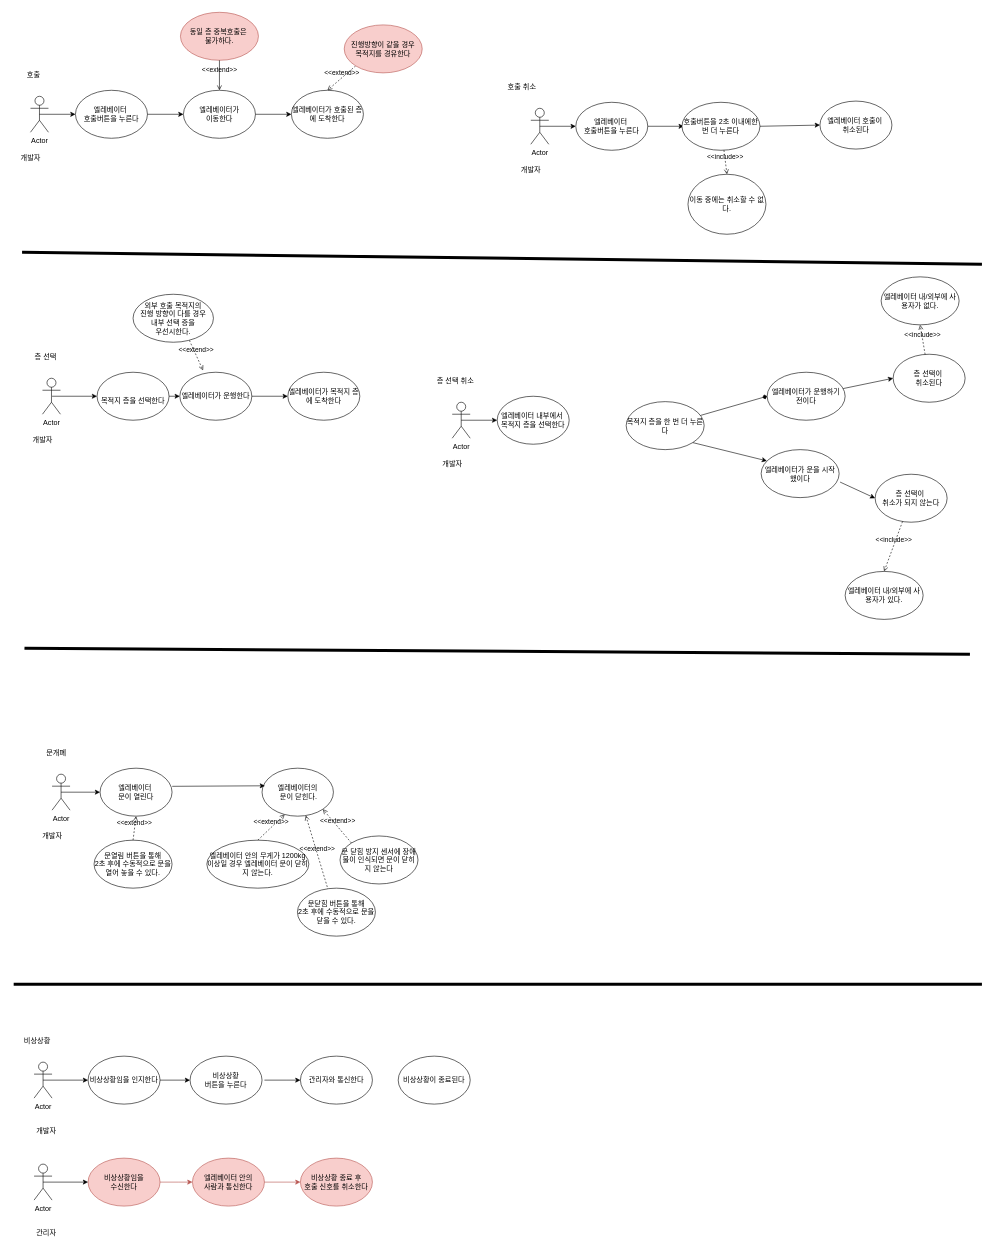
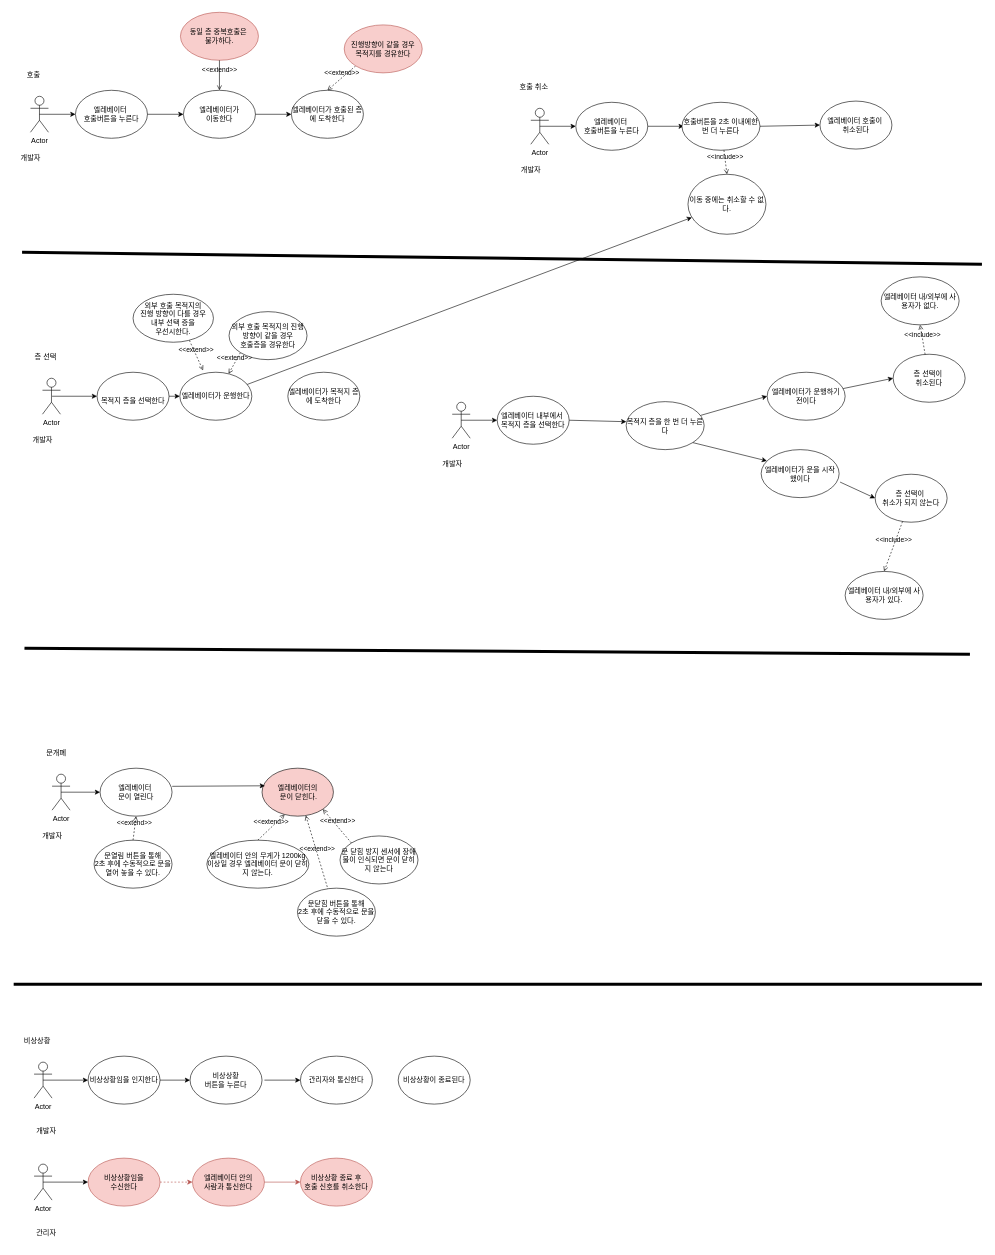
- <mxCell id="48" value="호출 취소" style="text;html=1;align=center;verticalAlign=middle;resizable=0;points=[];autosize=1;strokeColor=none;fillColor=none;" parent="1" vertex="1"><mxGeometry x="834" y="130" width="70" height="30" as="geometry" /></mxCell>
+ <mxCell id="48" value="호출 취소" style="text;html=1;align=center;verticalAlign=middle;resizable=0;points=[];autosize=1;strokeColor=none;fillColor=none;" parent="1" vertex="1"><mxGeometry x="854" y="130" width="70" height="30" as="geometry" /></mxCell>
+ <mxCell id="61" value="외부 호출 목적지의 진행방향이 같을 경우&lt;br&gt;호출층을 경유한다" style="ellipse;whiteSpace=wrap;html=1;" parent="1" vertex="1"><mxGeometry x="381" y="519" width="130" height="80" as="geometry" /></mxCell>
+ <mxCell id="60" value="&amp;lt;&amp;lt;extend&amp;gt;&amp;gt;" style="html=1;verticalAlign=bottom;labelBackgroundColor=none;endArrow=open;endFill=0;dashed=1;rounded=0;exitX=0;exitY=1;exitDx=0;exitDy=0;" parent="1" source="61" target="26" edge="1"><mxGeometry width="160" relative="1" as="geometry"><mxPoint x="469" y="750" as="sourcePoint" /><mxPoint x="399" y="620" as="targetPoint" /><Array as="points" /></mxGeometry></mxCell>
- <mxCell id="41" value="층 선택 취소" style="text;html=1;align=center;verticalAlign=middle;resizable=0;points=[];autosize=1;strokeColor=none;fillColor=none;" parent="1" vertex="1"><mxGeometry x="713" y="620" width="90" height="30" as="geometry" /></mxCell>
- <mxCell id="29" value="" style="endArrow=classic;html=1;rounded=0;entryX=0;entryY=0.5;entryDx=0;entryDy=0;" parent="1" source="26" target="28" edge="1"><mxGeometry width="50" height="50" relative="1" as="geometry"><mxPoint x="420" y="660" as="sourcePoint" /><mxPoint x="789" y="930" as="targetPoint" /></mxGeometry></mxCell>
+ <mxCell id="29" value="" style="endArrow=classic;html=1;rounded=0;" parent="1" source="26" target="57" edge="1"><mxGeometry width="50" height="50" relative="1" as="geometry"><mxPoint x="420" y="660" as="sourcePoint" /><mxPoint x="789" y="930" as="targetPoint" /></mxGeometry></mxCell>
- <mxCell id="70" value="" style="endArrow=diamond;html=1;rounded=0;entryX=0;entryY=0.5;entryDx=0;entryDy=0;" parent="1" source="69" target="71" edge="1"><mxGeometry width="50" height="50" relative="1" as="geometry"><mxPoint x="1171" y="698" as="sourcePoint" /><mxPoint x="1568" y="629" as="targetPoint" /></mxGeometry></mxCell>
+ <mxCell id="70" value="" style="endArrow=classic;html=1;rounded=0;entryX=0;entryY=0.5;entryDx=0;entryDy=0;" parent="1" source="69" target="71" edge="1"><mxGeometry width="50" height="50" relative="1" as="geometry"><mxPoint x="1171" y="698" as="sourcePoint" /><mxPoint x="1568" y="629" as="targetPoint" /></mxGeometry></mxCell>
+ <mxCell id="68" value="" style="endArrow=classic;html=1;rounded=0;entryX=0.002;entryY=0.418;entryDx=0;entryDy=0;exitX=1;exitY=0.5;exitDx=0;exitDy=0;entryPerimeter=0;" parent="1" source="43" target="69" edge="1"><mxGeometry width="50" height="50" relative="1" as="geometry"><mxPoint x="948" y="700" as="sourcePoint" /><mxPoint x="1288" y="703" as="targetPoint" /></mxGeometry></mxCell>
- <mxCell id="32" value="엘레베이터의&lt;br&gt;&amp;nbsp;문이 닫힌다." style="ellipse;whiteSpace=wrap;html=1;" parent="1" vertex="1"><mxGeometry x="436" y="1280" width="119" height="80" as="geometry" /></mxCell>
+ <mxCell id="32" value="엘레베이터의&lt;br&gt;&amp;nbsp;문이 닫힌다." style="ellipse;whiteSpace=wrap;html=1;fillColor=#f8cecc;" parent="1" vertex="1"><mxGeometry x="436" y="1280" width="119" height="80" as="geometry" /></mxCell>
- <mxCell id="81" value="" style="endArrow=classic;html=1;rounded=0;entryX=0;entryY=0.5;entryDx=0;entryDy=0;exitX=1;exitY=0.5;exitDx=0;exitDy=0;fillColor=#f8cecc;strokeColor=#b85450;" parent="1" source="79" target="82" edge="1"><mxGeometry width="50" height="50" relative="1" as="geometry"><mxPoint x="270" y="1970" as="sourcePoint" /><mxPoint x="530" y="1970" as="targetPoint" /><Array as="points"><mxPoint x="296" y="1970" /></Array></mxGeometry></mxCell>
+ <mxCell id="81" value="" style="endArrow=classic;html=1;rounded=0;entryX=0;entryY=0.5;entryDx=0;entryDy=0;exitX=1;exitY=0.5;exitDx=0;exitDy=0;fillColor=#f8cecc;strokeColor=#b85450;dashed=1;" parent="1" source="79" target="82" edge="1"><mxGeometry width="50" height="50" relative="1" as="geometry"><mxPoint x="270" y="1970" as="sourcePoint" /><mxPoint x="530" y="1970" as="targetPoint" /><Array as="points"><mxPoint x="296" y="1970" /></Array></mxGeometry></mxCell>
